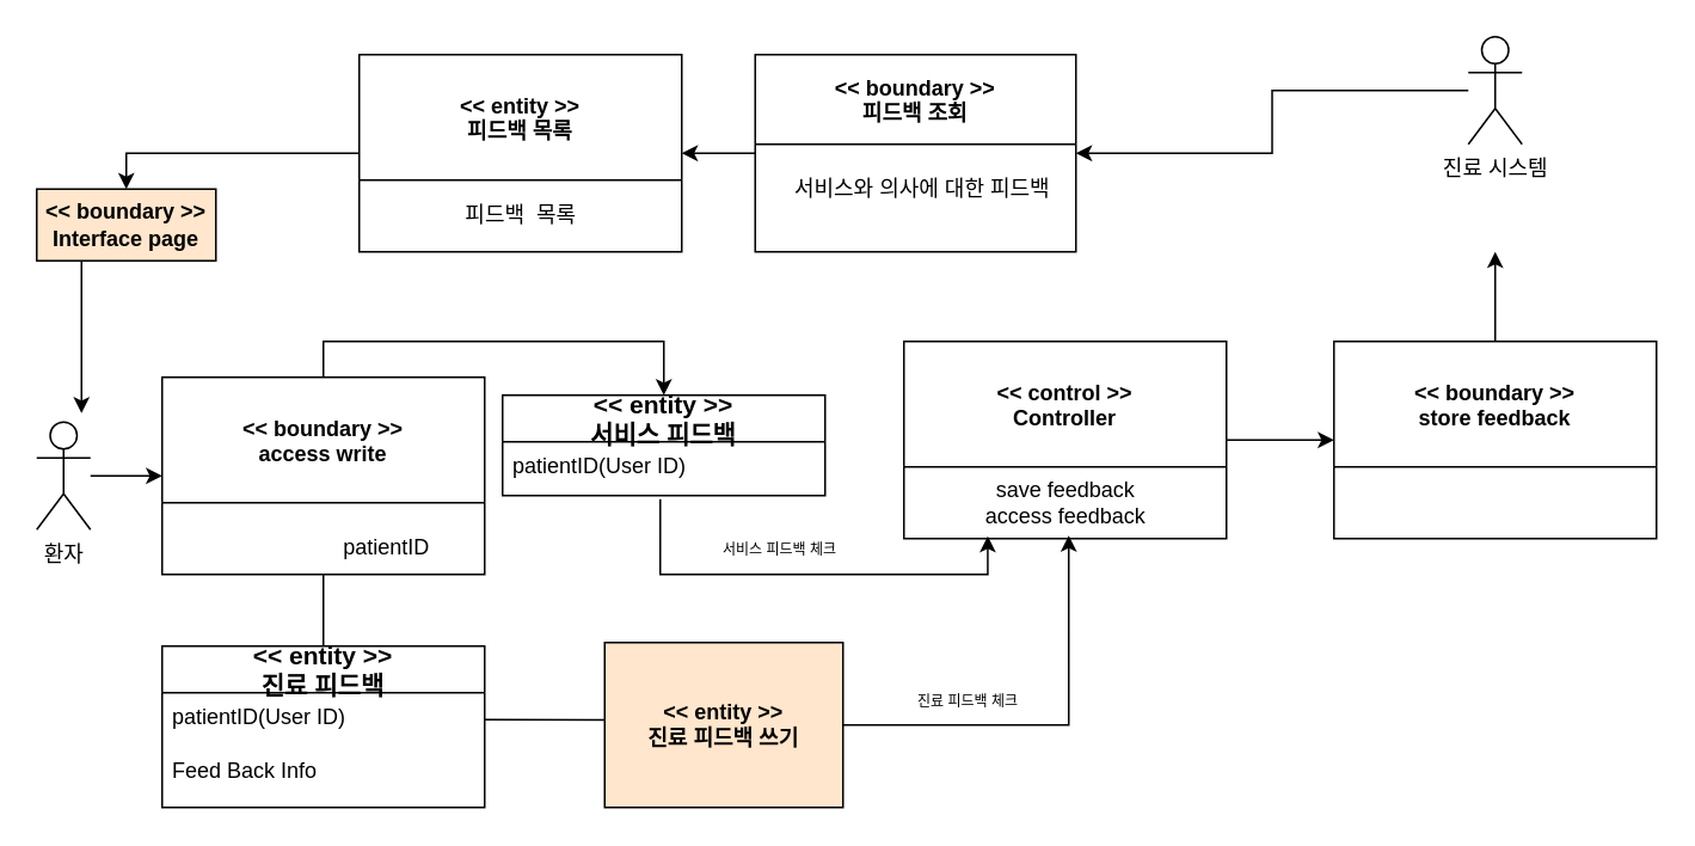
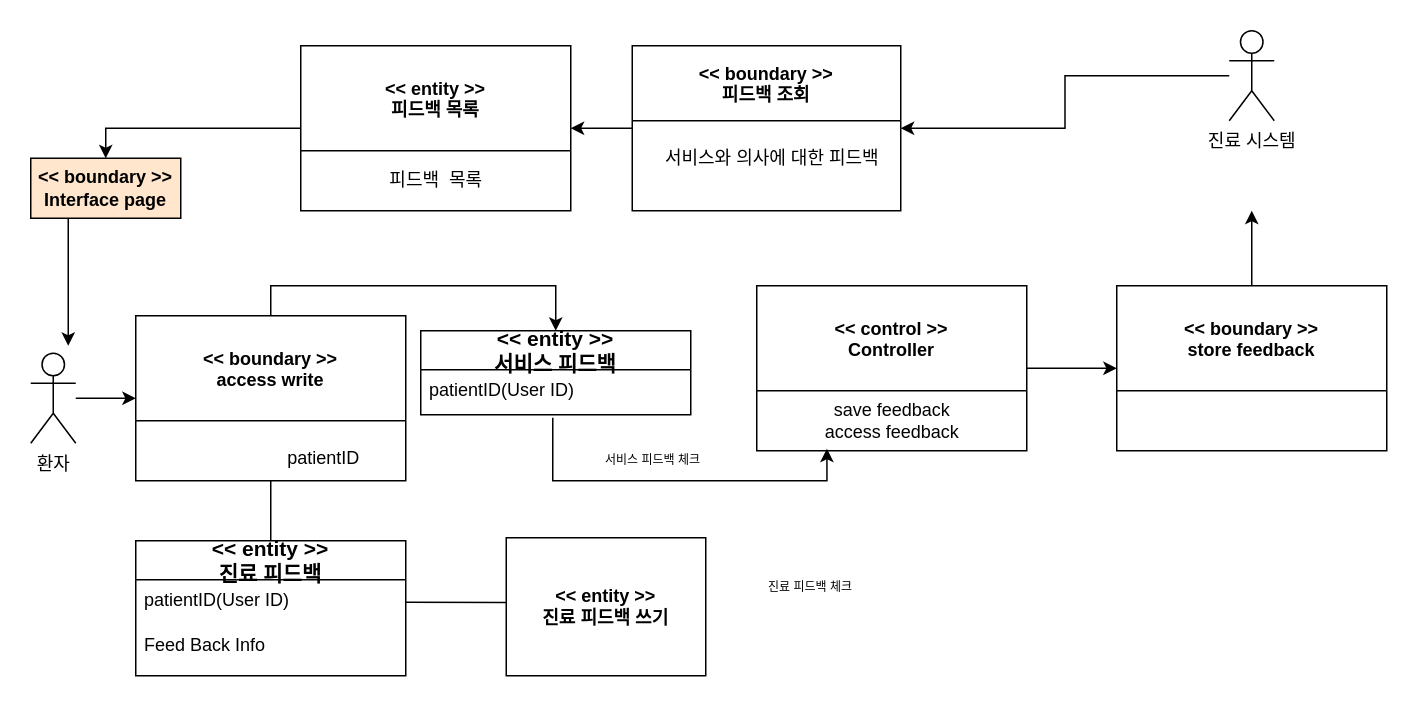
- <mxCell id="21" value="&lt;span style=&quot;font-weight: 700&quot;&gt;&amp;lt;&amp;lt; entity &amp;gt;&amp;gt;&lt;/span&gt;&lt;br style=&quot;padding: 0px ; margin: 0px ; font-weight: 700&quot;&gt;&lt;span style=&quot;font-weight: 700&quot;&gt;진료 피드백 쓰기&lt;/span&gt;" style="rounded=0;whiteSpace=wrap;html=1;fillColor=#ffe6cc;" vertex="1" parent="1"><mxGeometry x="337" y="358" width="133" height="92" as="geometry" /></mxCell>
+ <mxCell id="21" value="&lt;span style=&quot;font-weight: 700&quot;&gt;&amp;lt;&amp;lt; entity &amp;gt;&amp;gt;&lt;/span&gt;&lt;br style=&quot;padding: 0px ; margin: 0px ; font-weight: 700&quot;&gt;&lt;span style=&quot;font-weight: 700&quot;&gt;진료 피드백 쓰기&lt;/span&gt;" style="rounded=0;whiteSpace=wrap;html=1;" vertex="1" parent="1"><mxGeometry x="337" y="358" width="133" height="92" as="geometry" /></mxCell>
- <mxCell id="20" style="edgeStyle=orthogonalEdgeStyle;rounded=0;orthogonalLoop=1;jettySize=auto;html=1;entryX=0.518;entryY=1.111;entryDx=0;entryDy=0;entryPerimeter=0;exitX=1;exitY=0.5;exitDx=0;exitDy=0;" edge="1" parent="1" source="21" target="19"><mxGeometry relative="1" as="geometry"><mxPoint x="560" y="210" as="targetPoint" /><mxPoint x="530" y="405" as="sourcePoint" /></mxGeometry></mxCell>
